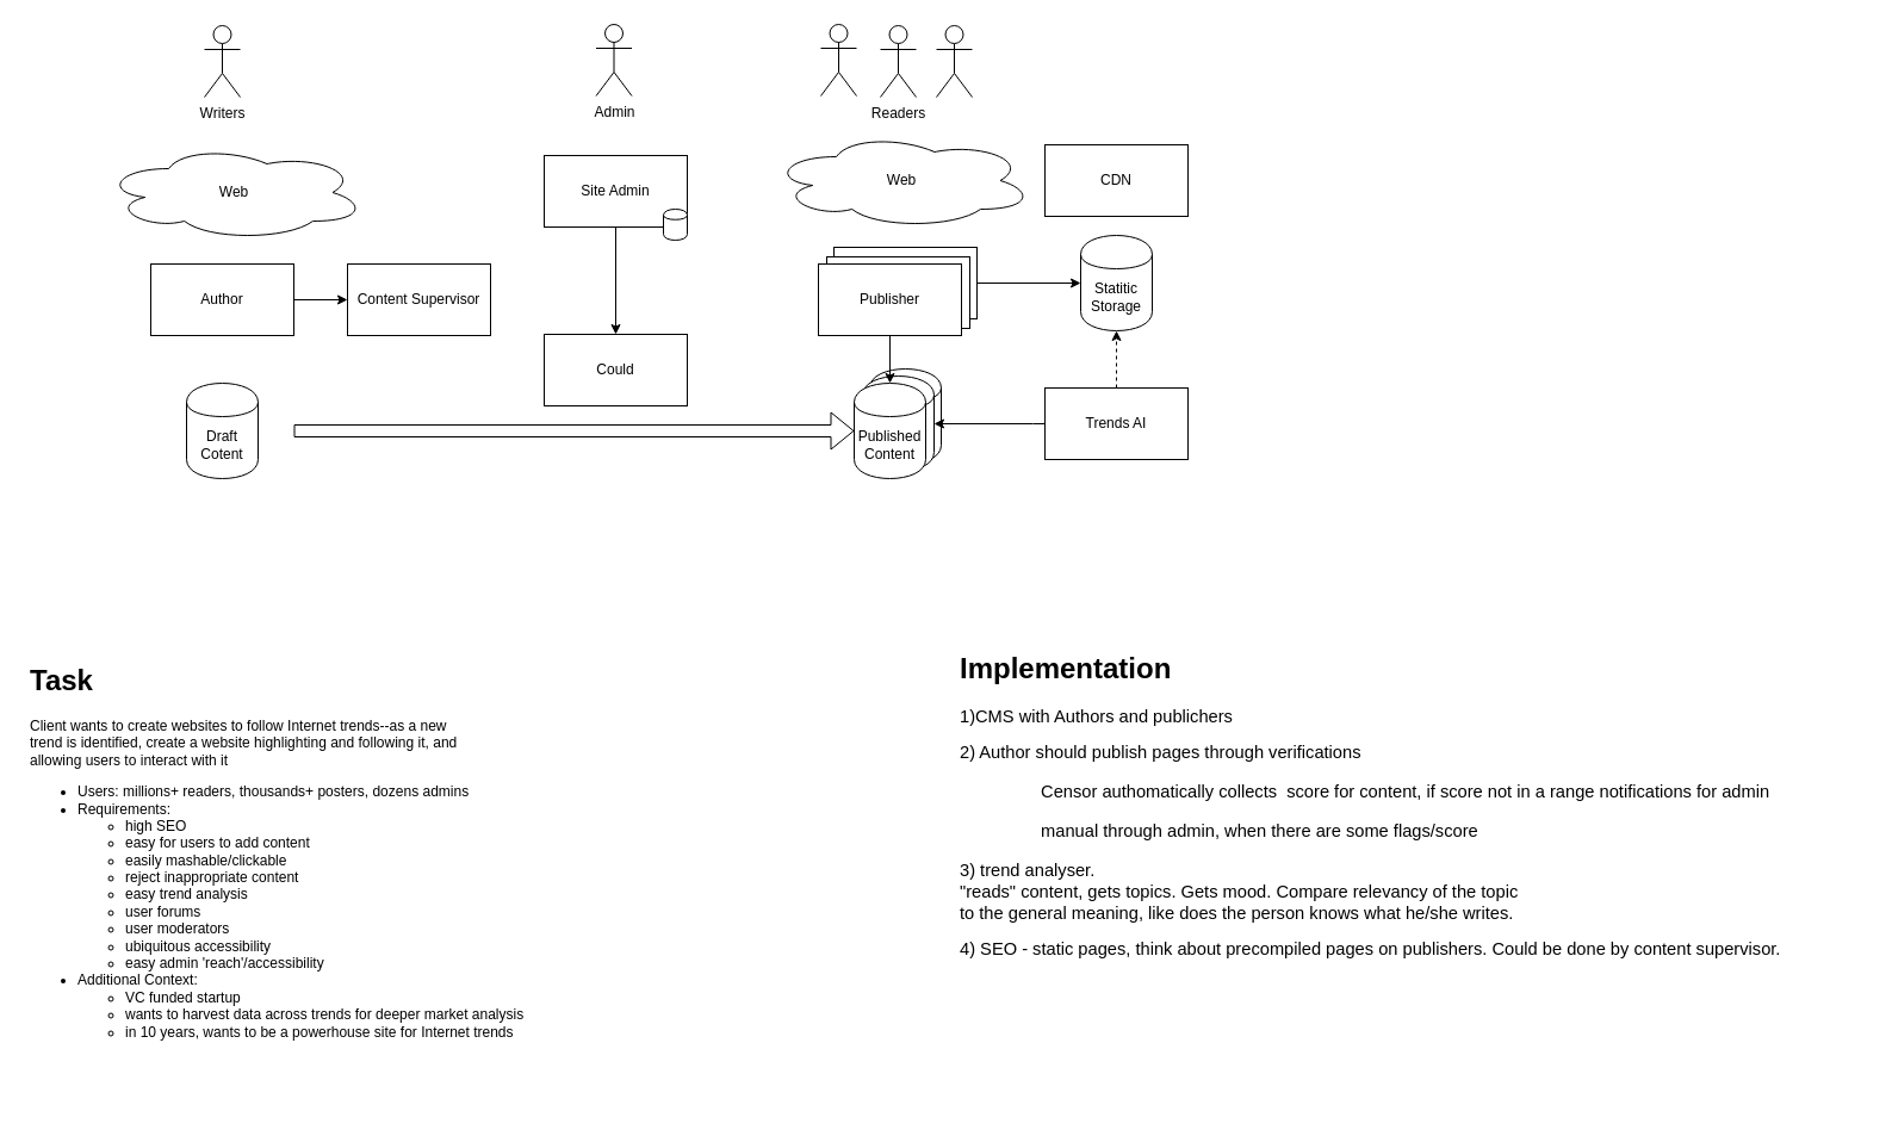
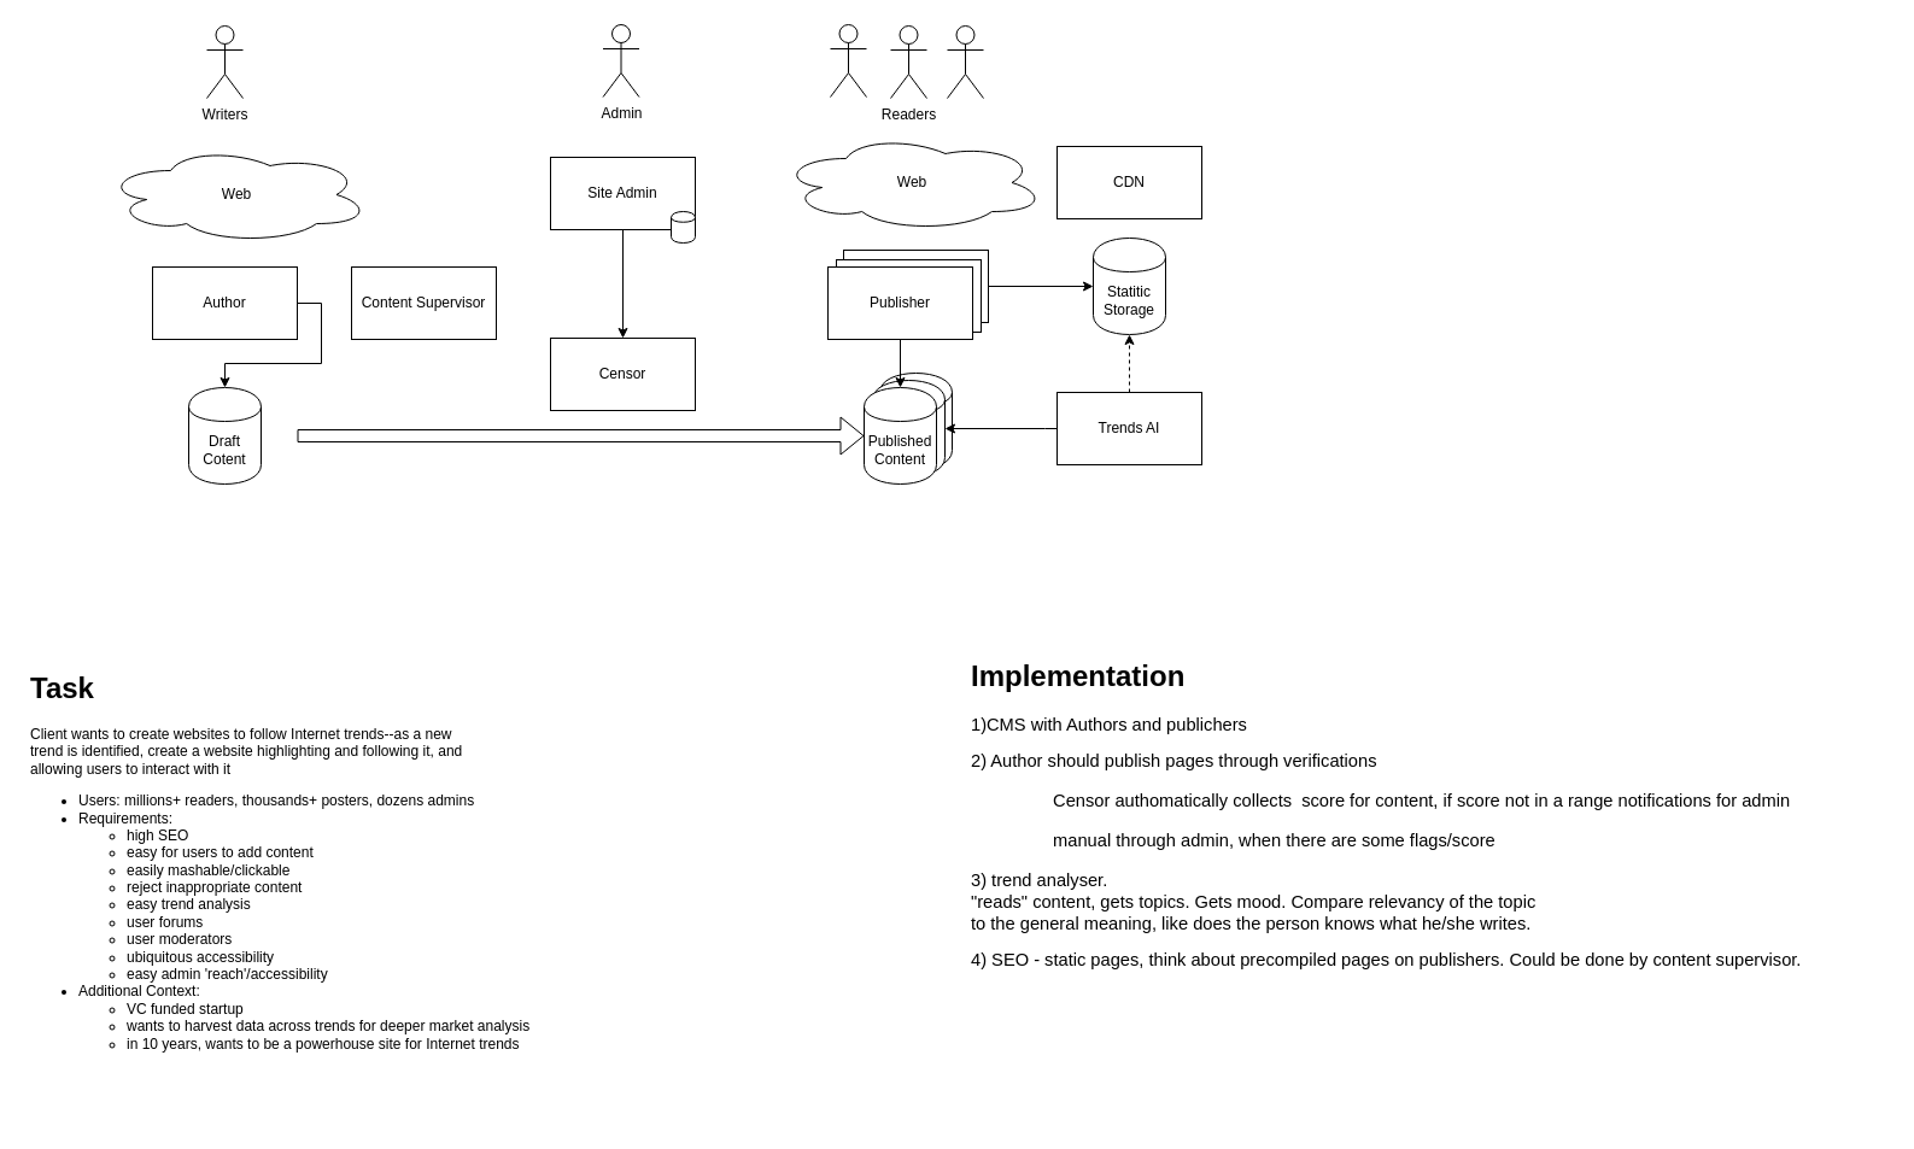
- <mxCell id="7" style="edgeStyle=orthogonalEdgeStyle;rounded=0;orthogonalLoop=1;jettySize=auto;html=1;exitX=1;exitY=0.5;exitDx=0;exitDy=0;" parent="1" source="8" target="28" edge="1"><mxGeometry relative="1" as="geometry" /></mxCell>
+ <mxCell id="7" style="edgeStyle=orthogonalEdgeStyle;rounded=0;orthogonalLoop=1;jettySize=auto;html=1;exitX=1;exitY=0.5;exitDx=0;exitDy=0;" parent="1" source="8" target="9" edge="1"><mxGeometry relative="1" as="geometry" /></mxCell>
- <mxCell id="12" value="Could" style="rounded=0;whiteSpace=wrap;html=1;" parent="1" vertex="1"><mxGeometry x="456" y="280" width="120" height="60" as="geometry" /></mxCell>
+ <mxCell id="12" value="Censor" style="rounded=0;whiteSpace=wrap;html=1;" parent="1" vertex="1"><mxGeometry x="456" y="280" width="120" height="60" as="geometry" /></mxCell>
